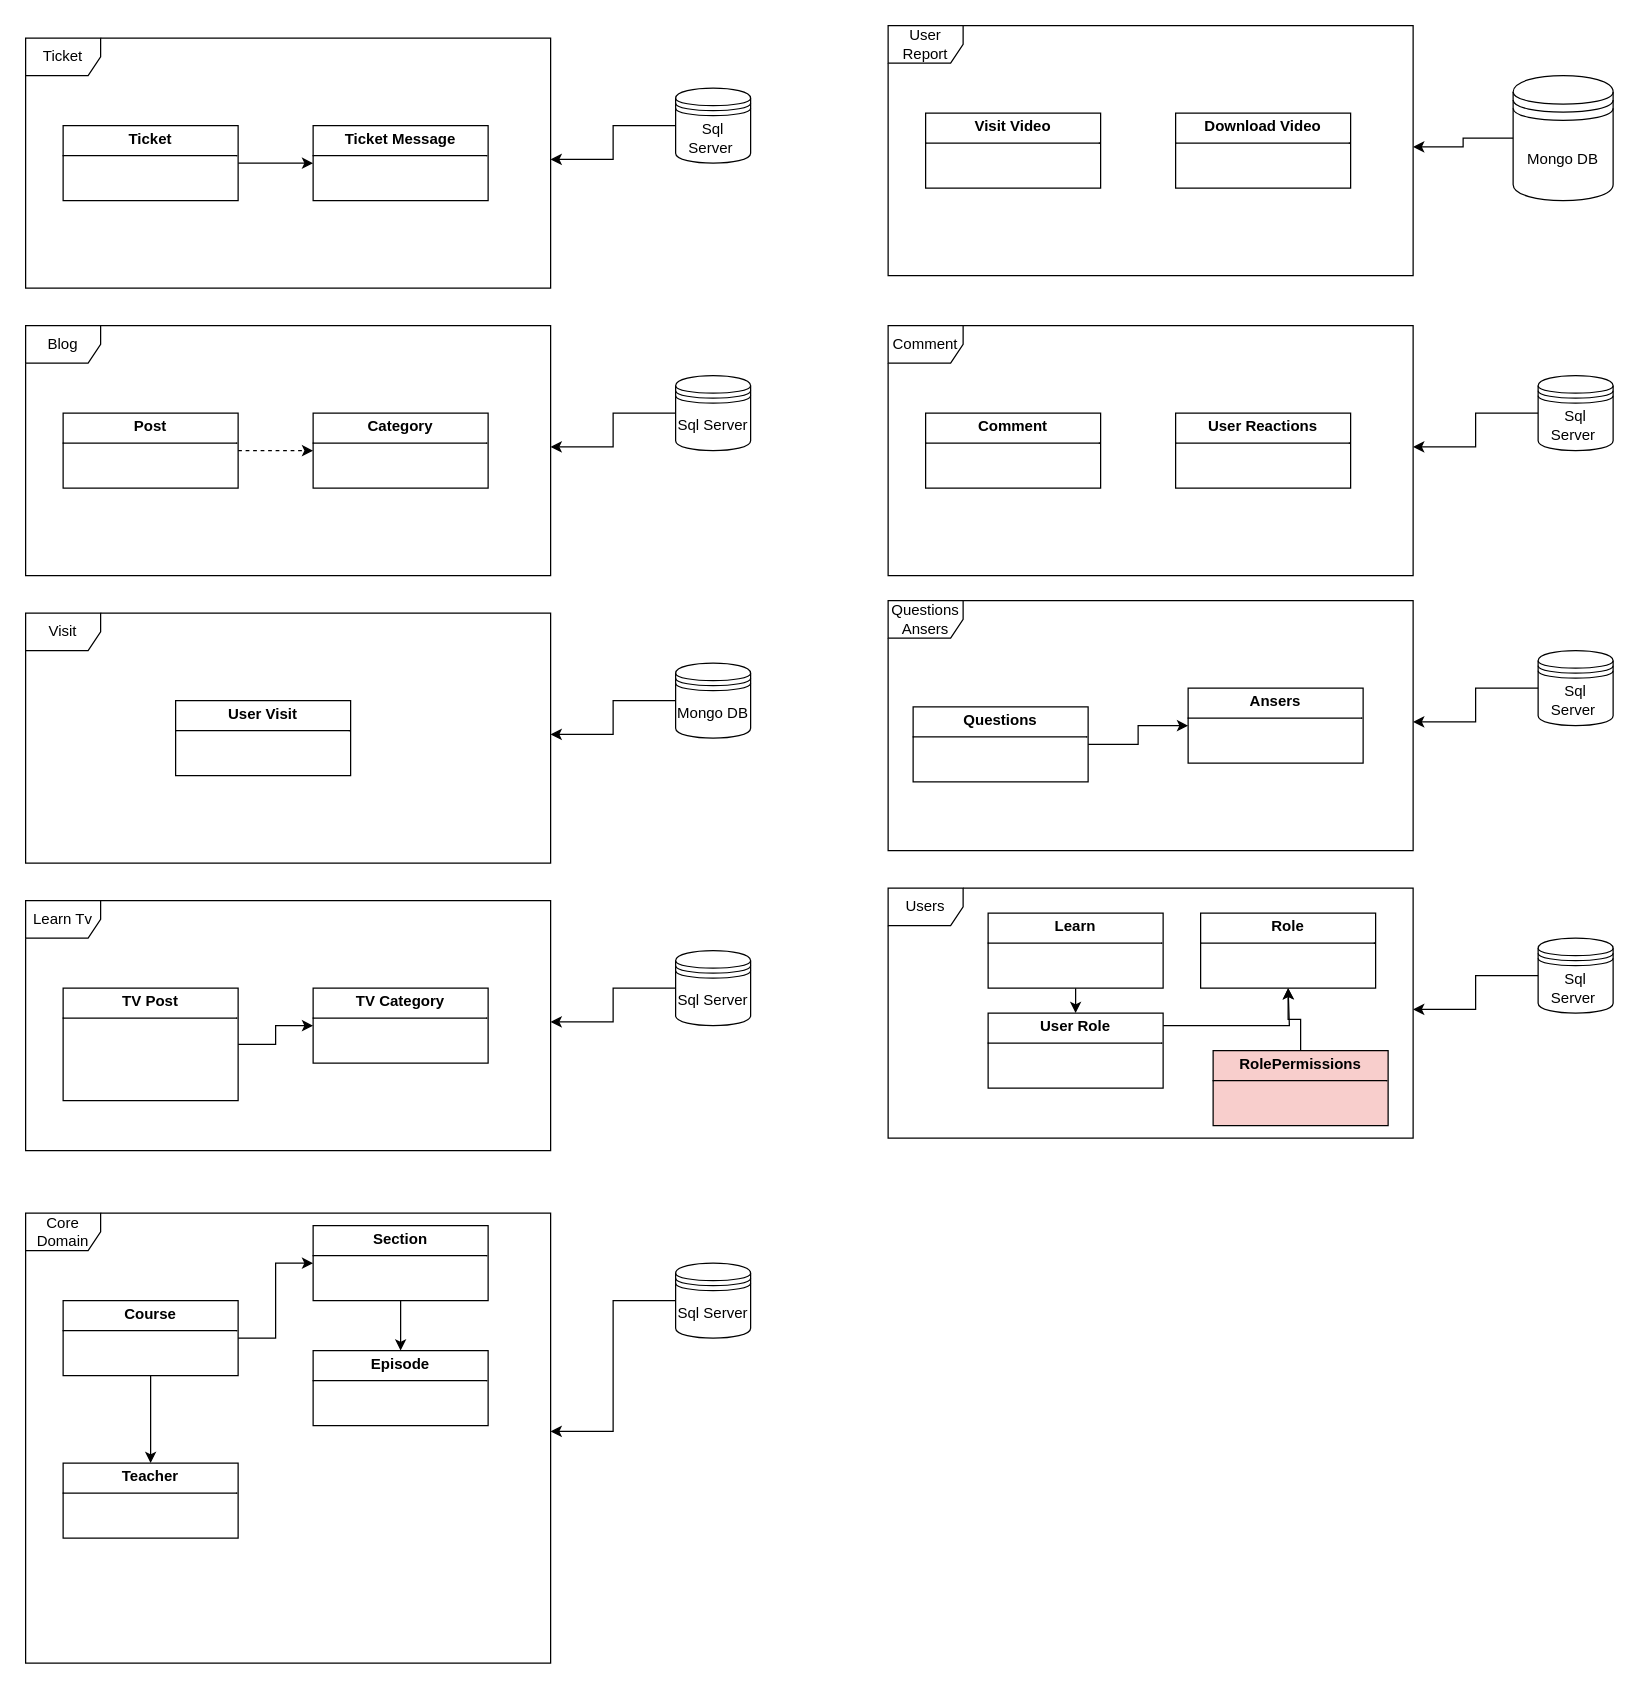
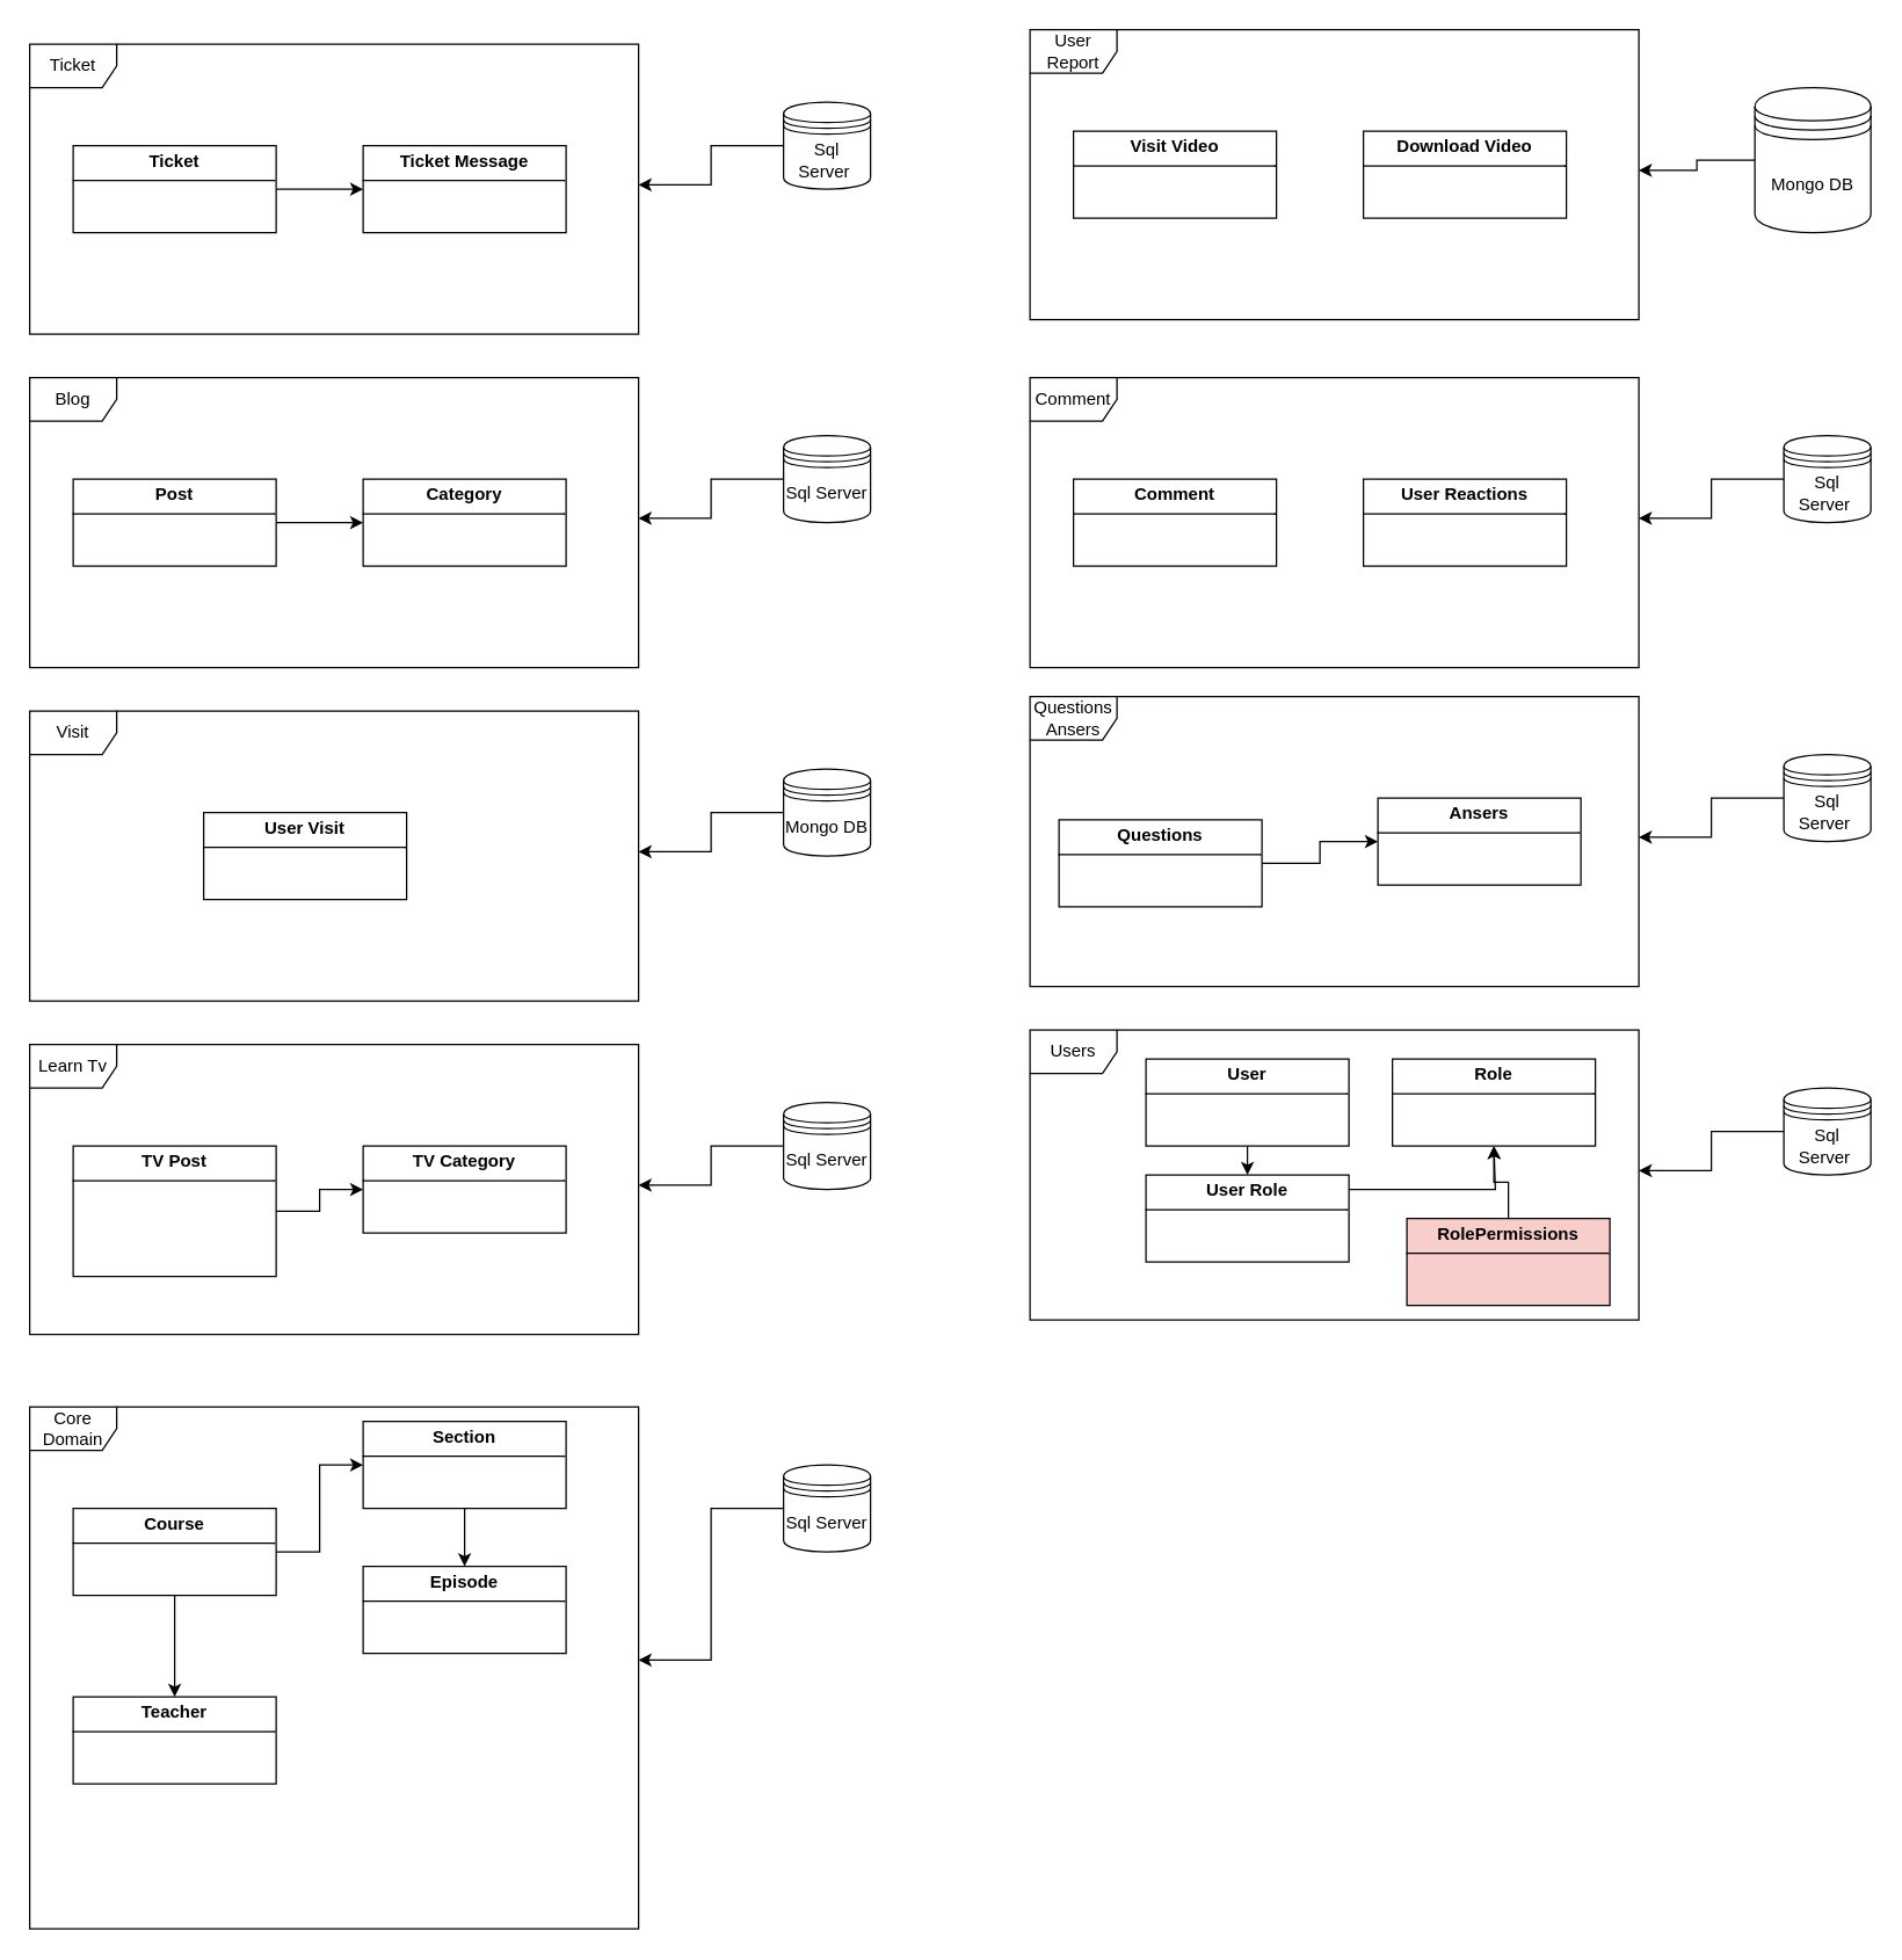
- <mxCell id="4" style="edgeStyle=orthogonalEdgeStyle;rounded=0;orthogonalLoop=1;jettySize=auto;html=1;dashed=1;" edge="1" parent="2" source="5" target="6"><mxGeometry relative="1" as="geometry" /></mxCell>
+ <mxCell id="4" style="edgeStyle=orthogonalEdgeStyle;rounded=0;orthogonalLoop=1;jettySize=auto;html=1;" edge="1" parent="2" source="5" target="6"><mxGeometry relative="1" as="geometry" /></mxCell>
- <mxCell id="43" value="&lt;p style=&quot;margin:0px;margin-top:4px;text-align:center;&quot;&gt;&lt;b&gt;Learn&lt;/b&gt;&lt;/p&gt;&lt;hr size=&quot;1&quot; style=&quot;border-style:solid;&quot;&gt;&lt;div style=&quot;height:2px;&quot;&gt;&lt;/div&gt;" style="verticalAlign=top;align=left;overflow=fill;html=1;whiteSpace=wrap;" vertex="1" parent="40"><mxGeometry x="80" y="20" width="140" height="60" as="geometry" /></mxCell>
+ <mxCell id="43" value="&lt;p style=&quot;margin:0px;margin-top:4px;text-align:center;&quot;&gt;&lt;b&gt;User&lt;/b&gt;&lt;/p&gt;&lt;hr size=&quot;1&quot; style=&quot;border-style:solid;&quot;&gt;&lt;div style=&quot;height:2px;&quot;&gt;&lt;/div&gt;" style="verticalAlign=top;align=left;overflow=fill;html=1;whiteSpace=wrap;" vertex="1" parent="40"><mxGeometry x="80" y="20" width="140" height="60" as="geometry" /></mxCell>
